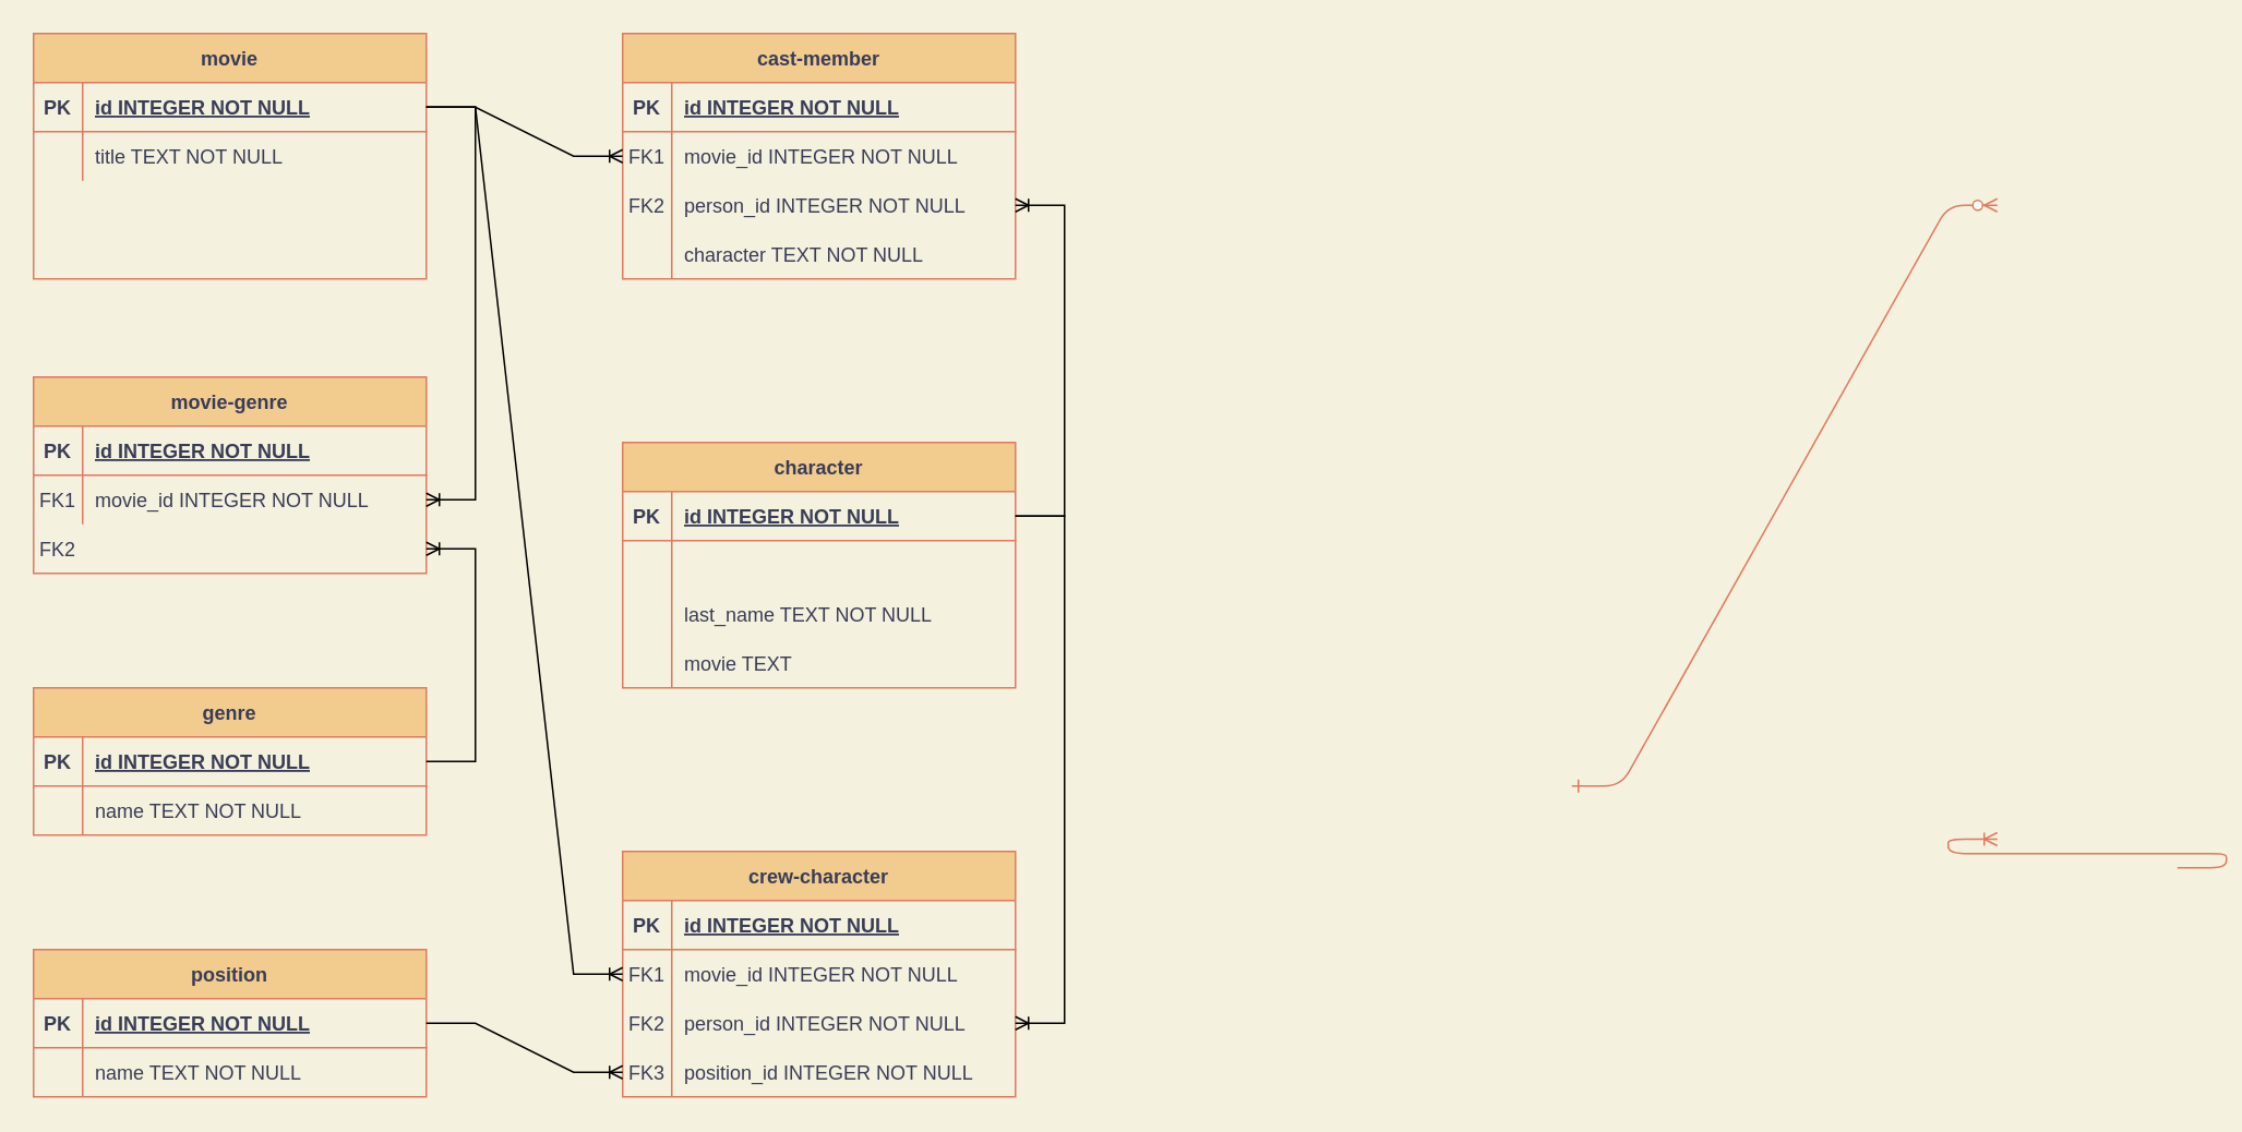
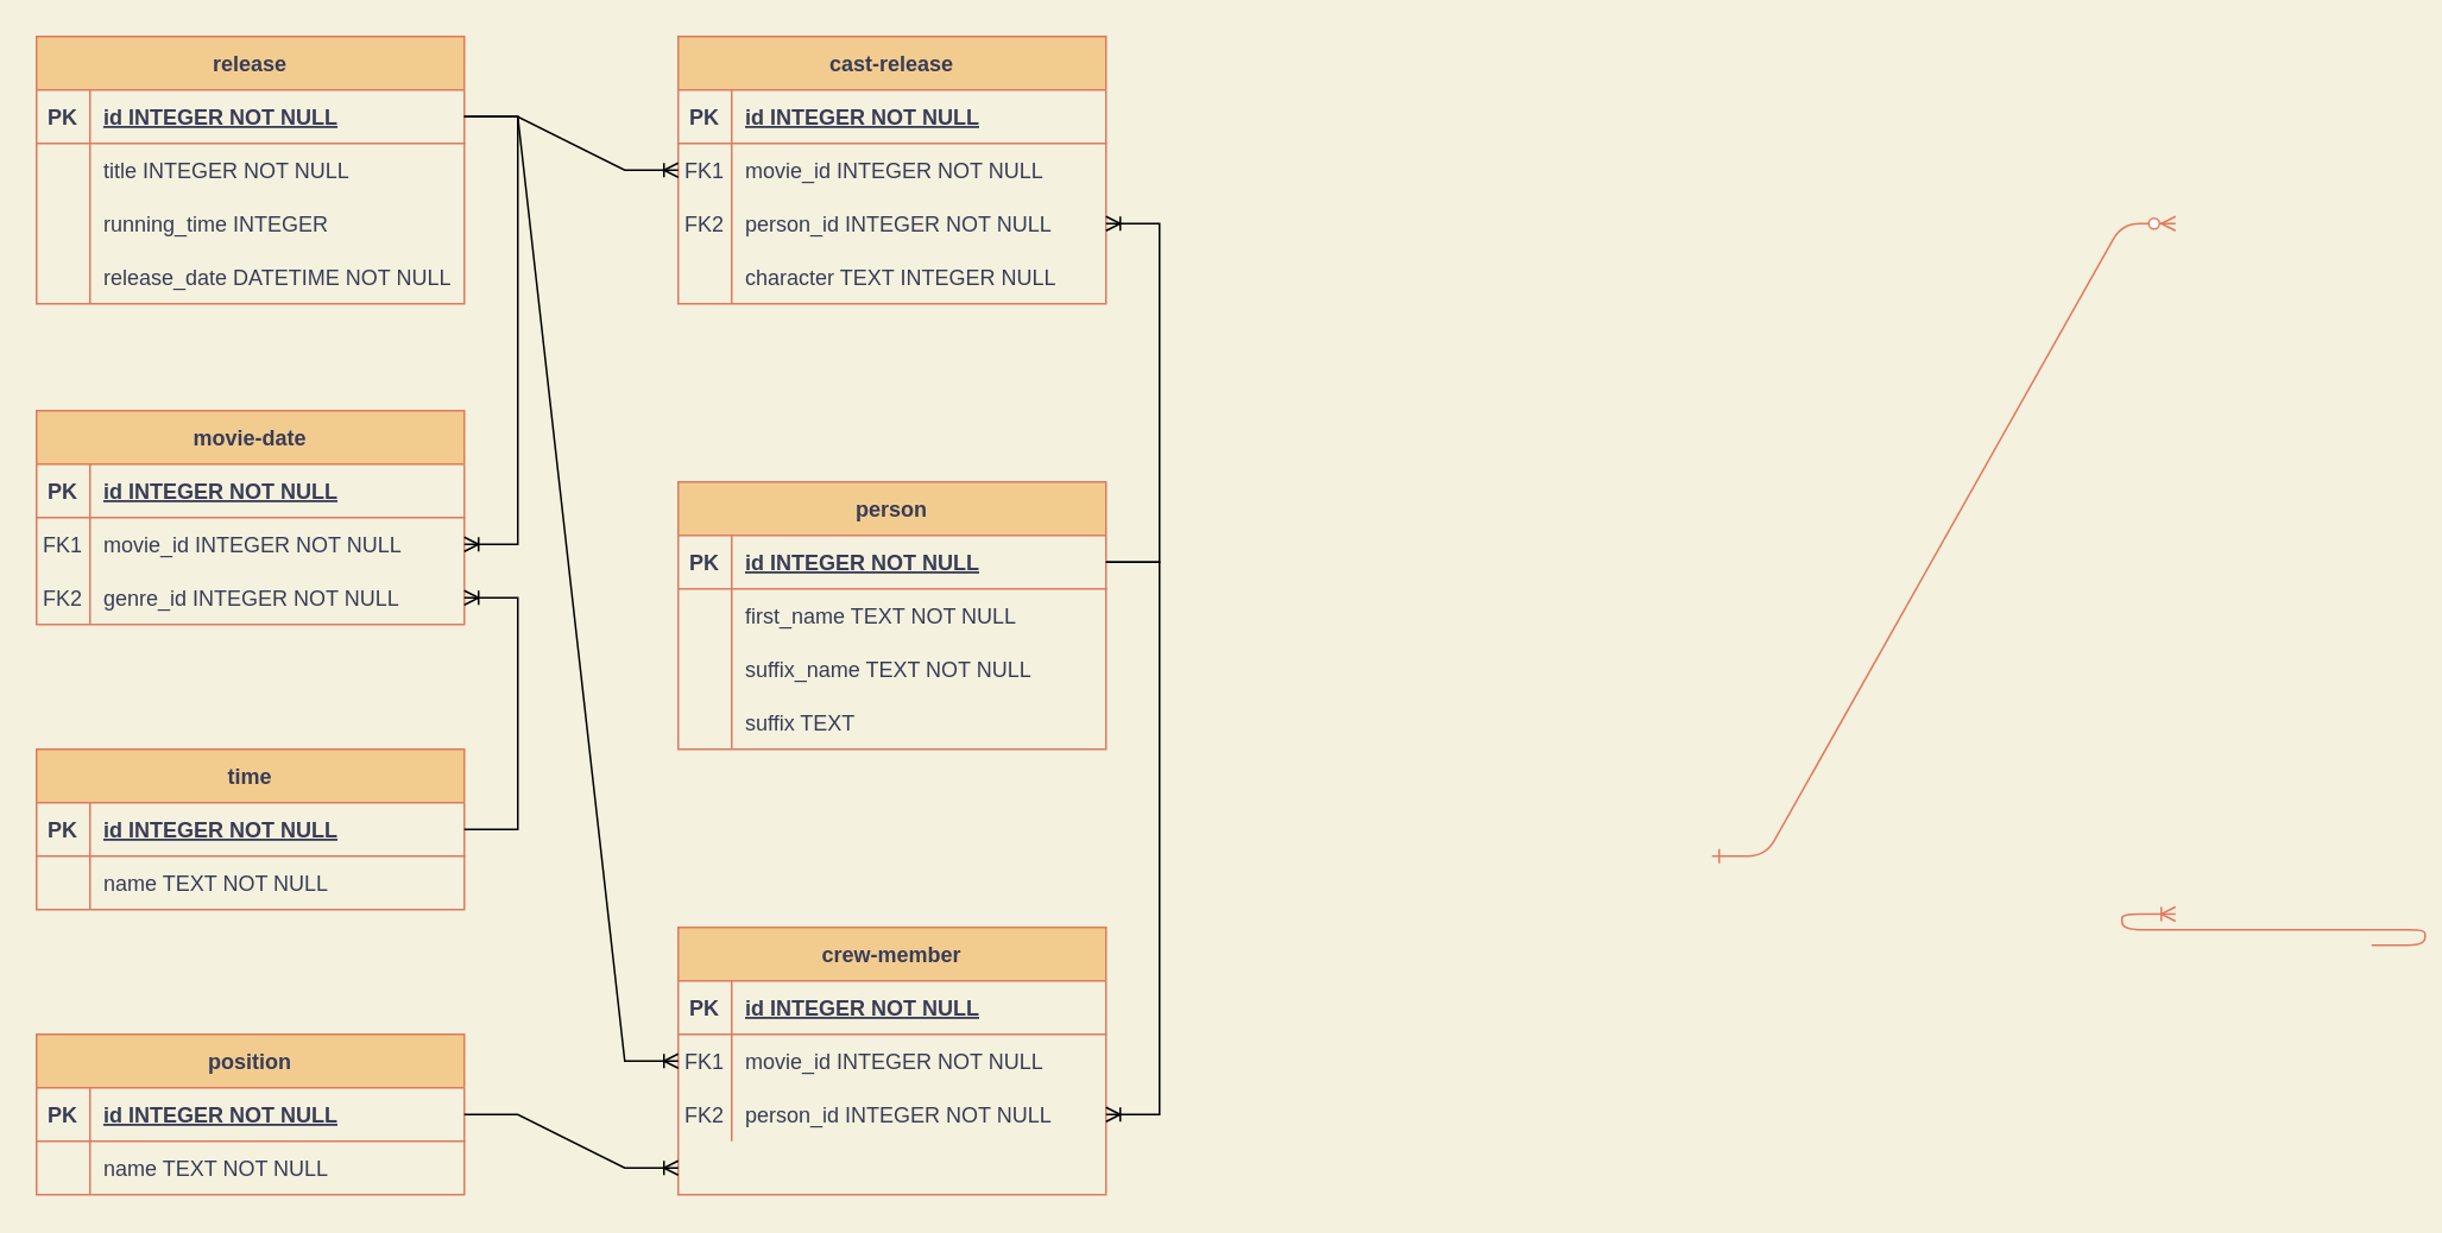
- <mxCell id="4" value="movie" style="shape=table;startSize=30;container=1;collapsible=1;childLayout=tableLayout;fixedRows=1;rowLines=0;fontStyle=1;align=center;resizeLast=1;fillColor=#F2CC8F;strokeColor=#E07A5F;fontColor=#393C56;" vertex="1" parent="1"><mxGeometry x="20" y="20" width="240" height="150" as="geometry" /></mxCell>
+ <mxCell id="4" value="release" style="shape=table;startSize=30;container=1;collapsible=1;childLayout=tableLayout;fixedRows=1;rowLines=0;fontStyle=1;align=center;resizeLast=1;fillColor=#F2CC8F;strokeColor=#E07A5F;fontColor=#393C56;" vertex="1" parent="1"><mxGeometry x="20" y="20" width="240" height="150" as="geometry" /></mxCell>
- <mxCell id="43" value="cast-member" style="shape=table;startSize=30;container=1;collapsible=1;childLayout=tableLayout;fixedRows=1;rowLines=0;fontStyle=1;align=center;resizeLast=1;fillColor=#F2CC8F;strokeColor=#E07A5F;fontColor=#393C56;" vertex="1" parent="1"><mxGeometry x="380" y="20" width="240" height="150" as="geometry" /></mxCell>
+ <mxCell id="43" value="cast-release" style="shape=table;startSize=30;container=1;collapsible=1;childLayout=tableLayout;fixedRows=1;rowLines=0;fontStyle=1;align=center;resizeLast=1;fillColor=#F2CC8F;strokeColor=#E07A5F;fontColor=#393C56;" vertex="1" parent="1"><mxGeometry x="380" y="20" width="240" height="150" as="geometry" /></mxCell>
- <mxCell id="10" value="title TEXT NOT NULL" style="shape=partialRectangle;overflow=hidden;connectable=0;fillColor=none;top=0;left=0;bottom=0;right=0;align=left;spacingLeft=6;strokeColor=#E07A5F;fontColor=#393C56;" vertex="1" parent="8"><mxGeometry x="30" width="210" height="30" as="geometry"><mxRectangle width="210" height="30" as="alternateBounds" /></mxGeometry></mxCell>
+ <mxCell id="10" value="title INTEGER NOT NULL" style="shape=partialRectangle;overflow=hidden;connectable=0;fillColor=none;top=0;left=0;bottom=0;right=0;align=left;spacingLeft=6;strokeColor=#E07A5F;fontColor=#393C56;" vertex="1" parent="8"><mxGeometry x="30" width="210" height="30" as="geometry"><mxRectangle width="210" height="30" as="alternateBounds" /></mxGeometry></mxCell>
+ <mxCell id="13" value="running_time INTEGER" style="shape=partialRectangle;overflow=hidden;connectable=0;fillColor=none;top=0;left=0;bottom=0;right=0;align=left;spacingLeft=6;strokeColor=#E07A5F;fontColor=#393C56;" vertex="1" parent="11"><mxGeometry x="30" width="210" height="30" as="geometry"><mxRectangle width="210" height="30" as="alternateBounds" /></mxGeometry></mxCell>
+ <mxCell id="16" value="release_date DATETIME NOT NULL" style="shape=partialRectangle;overflow=hidden;connectable=0;fillColor=none;top=0;left=0;bottom=0;right=0;align=left;spacingLeft=6;strokeColor=#E07A5F;fontColor=#393C56;" vertex="1" parent="14"><mxGeometry x="30" width="210" height="30" as="geometry"><mxRectangle width="210" height="30" as="alternateBounds" /></mxGeometry></mxCell>
- <mxCell id="55" value="character TEXT NOT NULL" style="shape=partialRectangle;overflow=hidden;connectable=0;fillColor=none;top=0;left=0;bottom=0;right=0;align=left;spacingLeft=6;strokeColor=#E07A5F;fontColor=#393C56;" vertex="1" parent="53"><mxGeometry x="30" width="210" height="30" as="geometry"><mxRectangle width="210" height="30" as="alternateBounds" /></mxGeometry></mxCell>
+ <mxCell id="55" value="character TEXT INTEGER NULL" style="shape=partialRectangle;overflow=hidden;connectable=0;fillColor=none;top=0;left=0;bottom=0;right=0;align=left;spacingLeft=6;strokeColor=#E07A5F;fontColor=#393C56;" vertex="1" parent="53"><mxGeometry x="30" width="210" height="30" as="geometry"><mxRectangle width="210" height="30" as="alternateBounds" /></mxGeometry></mxCell>
- <mxCell id="70" value="movie-genre" style="shape=table;startSize=30;container=1;collapsible=1;childLayout=tableLayout;fixedRows=1;rowLines=0;fontStyle=1;align=center;resizeLast=1;fillColor=#F2CC8F;strokeColor=#E07A5F;fontColor=#393C56;" vertex="1" parent="1"><mxGeometry x="20" y="230" width="240" height="120" as="geometry" /></mxCell>
+ <mxCell id="70" value="movie-date" style="shape=table;startSize=30;container=1;collapsible=1;childLayout=tableLayout;fixedRows=1;rowLines=0;fontStyle=1;align=center;resizeLast=1;fillColor=#F2CC8F;strokeColor=#E07A5F;fontColor=#393C56;" vertex="1" parent="1"><mxGeometry x="20" y="230" width="240" height="120" as="geometry" /></mxCell>
- <mxCell id="17" value="character" style="shape=table;startSize=30;container=1;collapsible=1;childLayout=tableLayout;fixedRows=1;rowLines=0;fontStyle=1;align=center;resizeLast=1;fillColor=#F2CC8F;strokeColor=#E07A5F;fontColor=#393C56;" vertex="1" parent="1"><mxGeometry x="380" y="270" width="240" height="150" as="geometry" /></mxCell>
+ <mxCell id="17" value="person" style="shape=table;startSize=30;container=1;collapsible=1;childLayout=tableLayout;fixedRows=1;rowLines=0;fontStyle=1;align=center;resizeLast=1;fillColor=#F2CC8F;strokeColor=#E07A5F;fontColor=#393C56;" vertex="1" parent="1"><mxGeometry x="380" y="270" width="240" height="150" as="geometry" /></mxCell>
+ <mxCell id="79" value="genre_id INTEGER NOT NULL" style="shape=partialRectangle;overflow=hidden;connectable=0;fillColor=none;top=0;left=0;bottom=0;right=0;align=left;spacingLeft=6;strokeColor=#E07A5F;fontColor=#393C56;" vertex="1" parent="77"><mxGeometry x="30" width="210" height="30" as="geometry"><mxRectangle width="210" height="30" as="alternateBounds" /></mxGeometry></mxCell>
+ <mxCell id="23" value="first_name TEXT NOT NULL" style="shape=partialRectangle;overflow=hidden;connectable=0;fillColor=none;top=0;left=0;bottom=0;right=0;align=left;spacingLeft=6;strokeColor=#E07A5F;fontColor=#393C56;" vertex="1" parent="21"><mxGeometry x="30" width="210" height="30" as="geometry"><mxRectangle width="210" height="30" as="alternateBounds" /></mxGeometry></mxCell>
- <mxCell id="26" value="last_name TEXT NOT NULL" style="shape=partialRectangle;overflow=hidden;connectable=0;fillColor=none;top=0;left=0;bottom=0;right=0;align=left;spacingLeft=6;strokeColor=#E07A5F;fontColor=#393C56;" vertex="1" parent="24"><mxGeometry x="30" width="210" height="30" as="geometry"><mxRectangle width="210" height="30" as="alternateBounds" /></mxGeometry></mxCell>
+ <mxCell id="26" value="suffix_name TEXT NOT NULL" style="shape=partialRectangle;overflow=hidden;connectable=0;fillColor=none;top=0;left=0;bottom=0;right=0;align=left;spacingLeft=6;strokeColor=#E07A5F;fontColor=#393C56;" vertex="1" parent="24"><mxGeometry x="30" width="210" height="30" as="geometry"><mxRectangle width="210" height="30" as="alternateBounds" /></mxGeometry></mxCell>
- <mxCell id="29" value="movie TEXT" style="shape=partialRectangle;overflow=hidden;connectable=0;fillColor=none;top=0;left=0;bottom=0;right=0;align=left;spacingLeft=6;strokeColor=#E07A5F;fontColor=#393C56;" vertex="1" parent="27"><mxGeometry x="30" width="210" height="30" as="geometry"><mxRectangle width="210" height="30" as="alternateBounds" /></mxGeometry></mxCell>
+ <mxCell id="29" value="suffix TEXT" style="shape=partialRectangle;overflow=hidden;connectable=0;fillColor=none;top=0;left=0;bottom=0;right=0;align=left;spacingLeft=6;strokeColor=#E07A5F;fontColor=#393C56;" vertex="1" parent="27"><mxGeometry x="30" width="210" height="30" as="geometry"><mxRectangle width="210" height="30" as="alternateBounds" /></mxGeometry></mxCell>
- <mxCell id="63" value="genre" style="shape=table;startSize=30;container=1;collapsible=1;childLayout=tableLayout;fixedRows=1;rowLines=0;fontStyle=1;align=center;resizeLast=1;fillColor=#F2CC8F;strokeColor=#E07A5F;fontColor=#393C56;" vertex="1" parent="1"><mxGeometry x="20" y="420" width="240" height="90" as="geometry" /></mxCell>
+ <mxCell id="63" value="time" style="shape=table;startSize=30;container=1;collapsible=1;childLayout=tableLayout;fixedRows=1;rowLines=0;fontStyle=1;align=center;resizeLast=1;fillColor=#F2CC8F;strokeColor=#E07A5F;fontColor=#393C56;" vertex="1" parent="1"><mxGeometry x="20" y="420" width="240" height="90" as="geometry" /></mxCell>
- <mxCell id="30" value="crew-character" style="shape=table;startSize=30;container=1;collapsible=1;childLayout=tableLayout;fixedRows=1;rowLines=0;fontStyle=1;align=center;resizeLast=1;fillColor=#F2CC8F;strokeColor=#E07A5F;fontColor=#393C56;" vertex="1" parent="1"><mxGeometry x="380" y="520" width="240" height="150" as="geometry" /></mxCell>
+ <mxCell id="30" value="crew-member" style="shape=table;startSize=30;container=1;collapsible=1;childLayout=tableLayout;fixedRows=1;rowLines=0;fontStyle=1;align=center;resizeLast=1;fillColor=#F2CC8F;strokeColor=#E07A5F;fontColor=#393C56;" vertex="1" parent="1"><mxGeometry x="380" y="520" width="240" height="150" as="geometry" /></mxCell>
- <mxCell id="41" value="FK3" style="shape=partialRectangle;overflow=hidden;connectable=0;fillColor=none;top=0;left=0;bottom=0;right=0;strokeColor=#E07A5F;fontColor=#393C56;" vertex="1" parent="40"><mxGeometry width="30" height="30" as="geometry"><mxRectangle width="30" height="30" as="alternateBounds" /></mxGeometry></mxCell>
- <mxCell id="42" value="position_id INTEGER NOT NULL" style="shape=partialRectangle;overflow=hidden;connectable=0;fillColor=none;top=0;left=0;bottom=0;right=0;align=left;spacingLeft=6;strokeColor=#E07A5F;fontColor=#393C56;" vertex="1" parent="40"><mxGeometry x="30" width="210" height="30" as="geometry"><mxRectangle width="210" height="30" as="alternateBounds" /></mxGeometry></mxCell>
